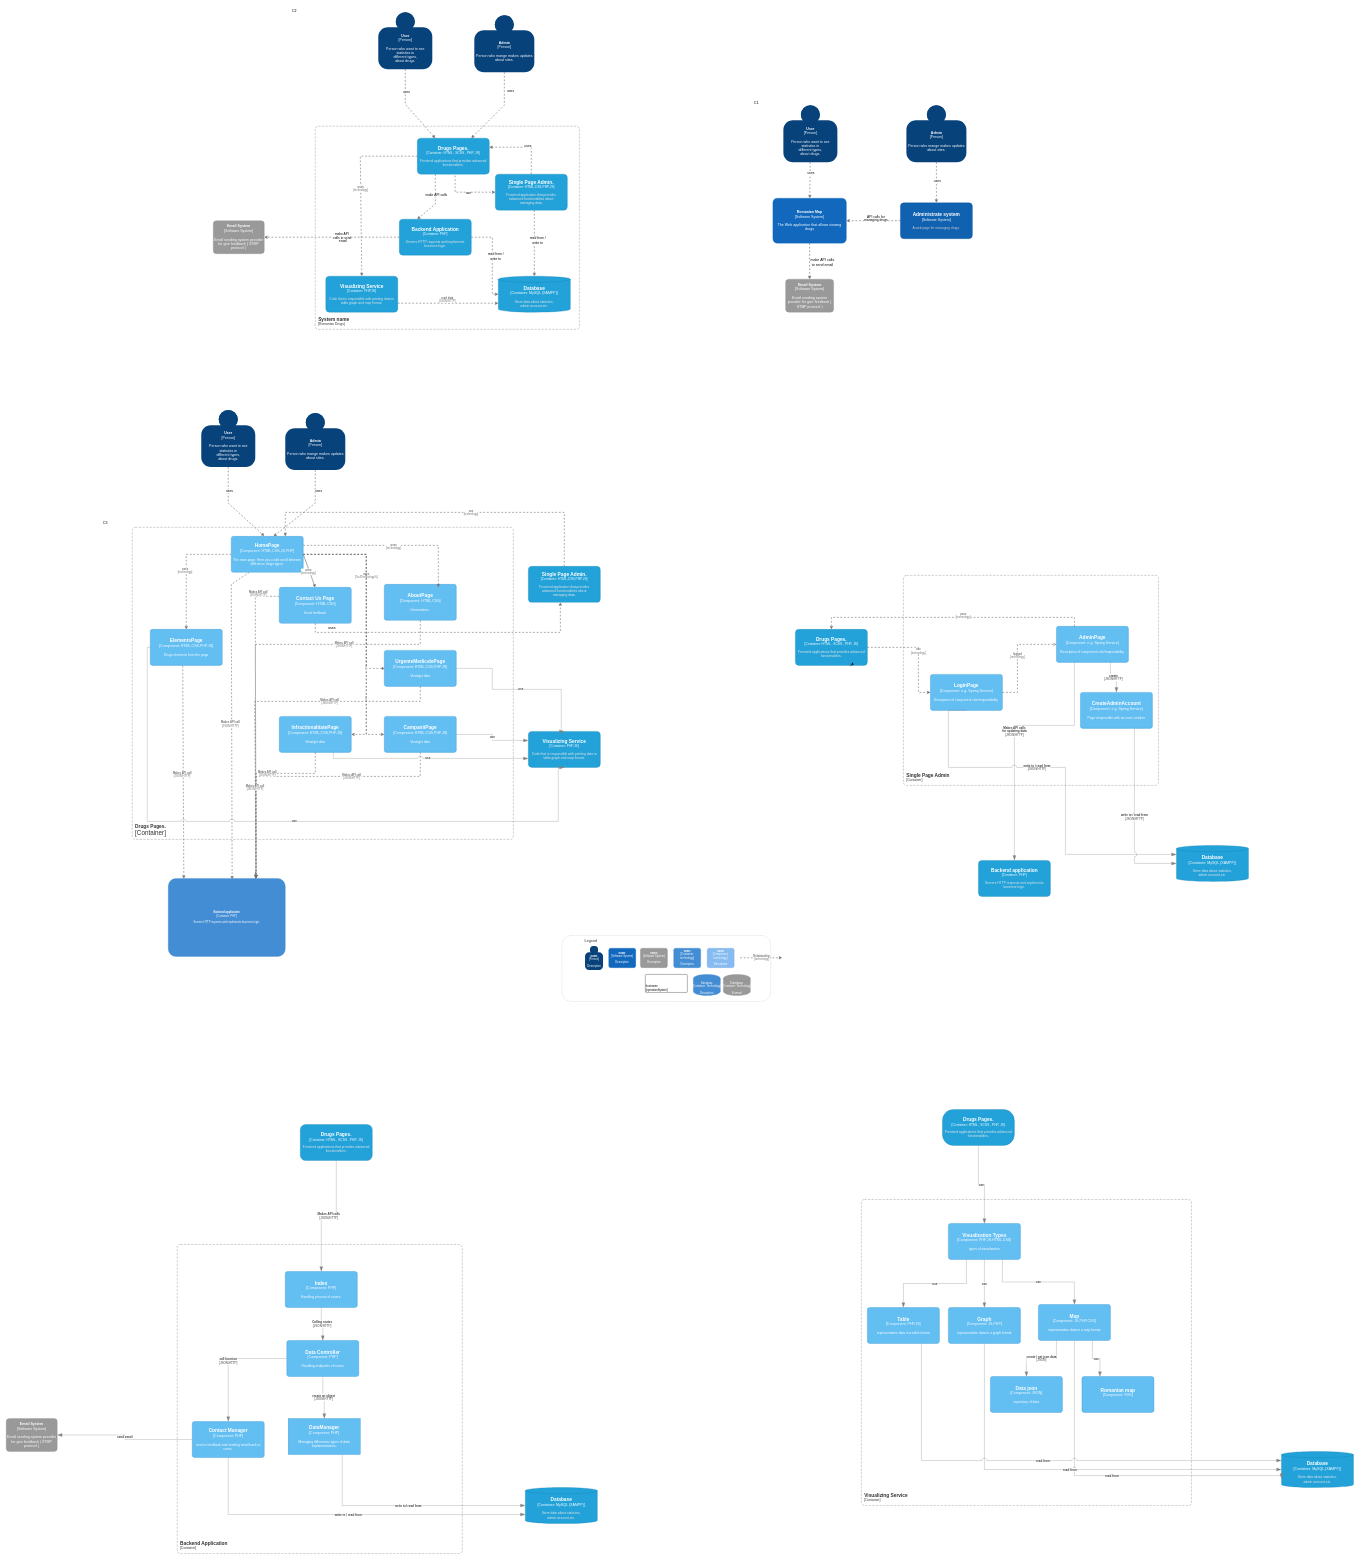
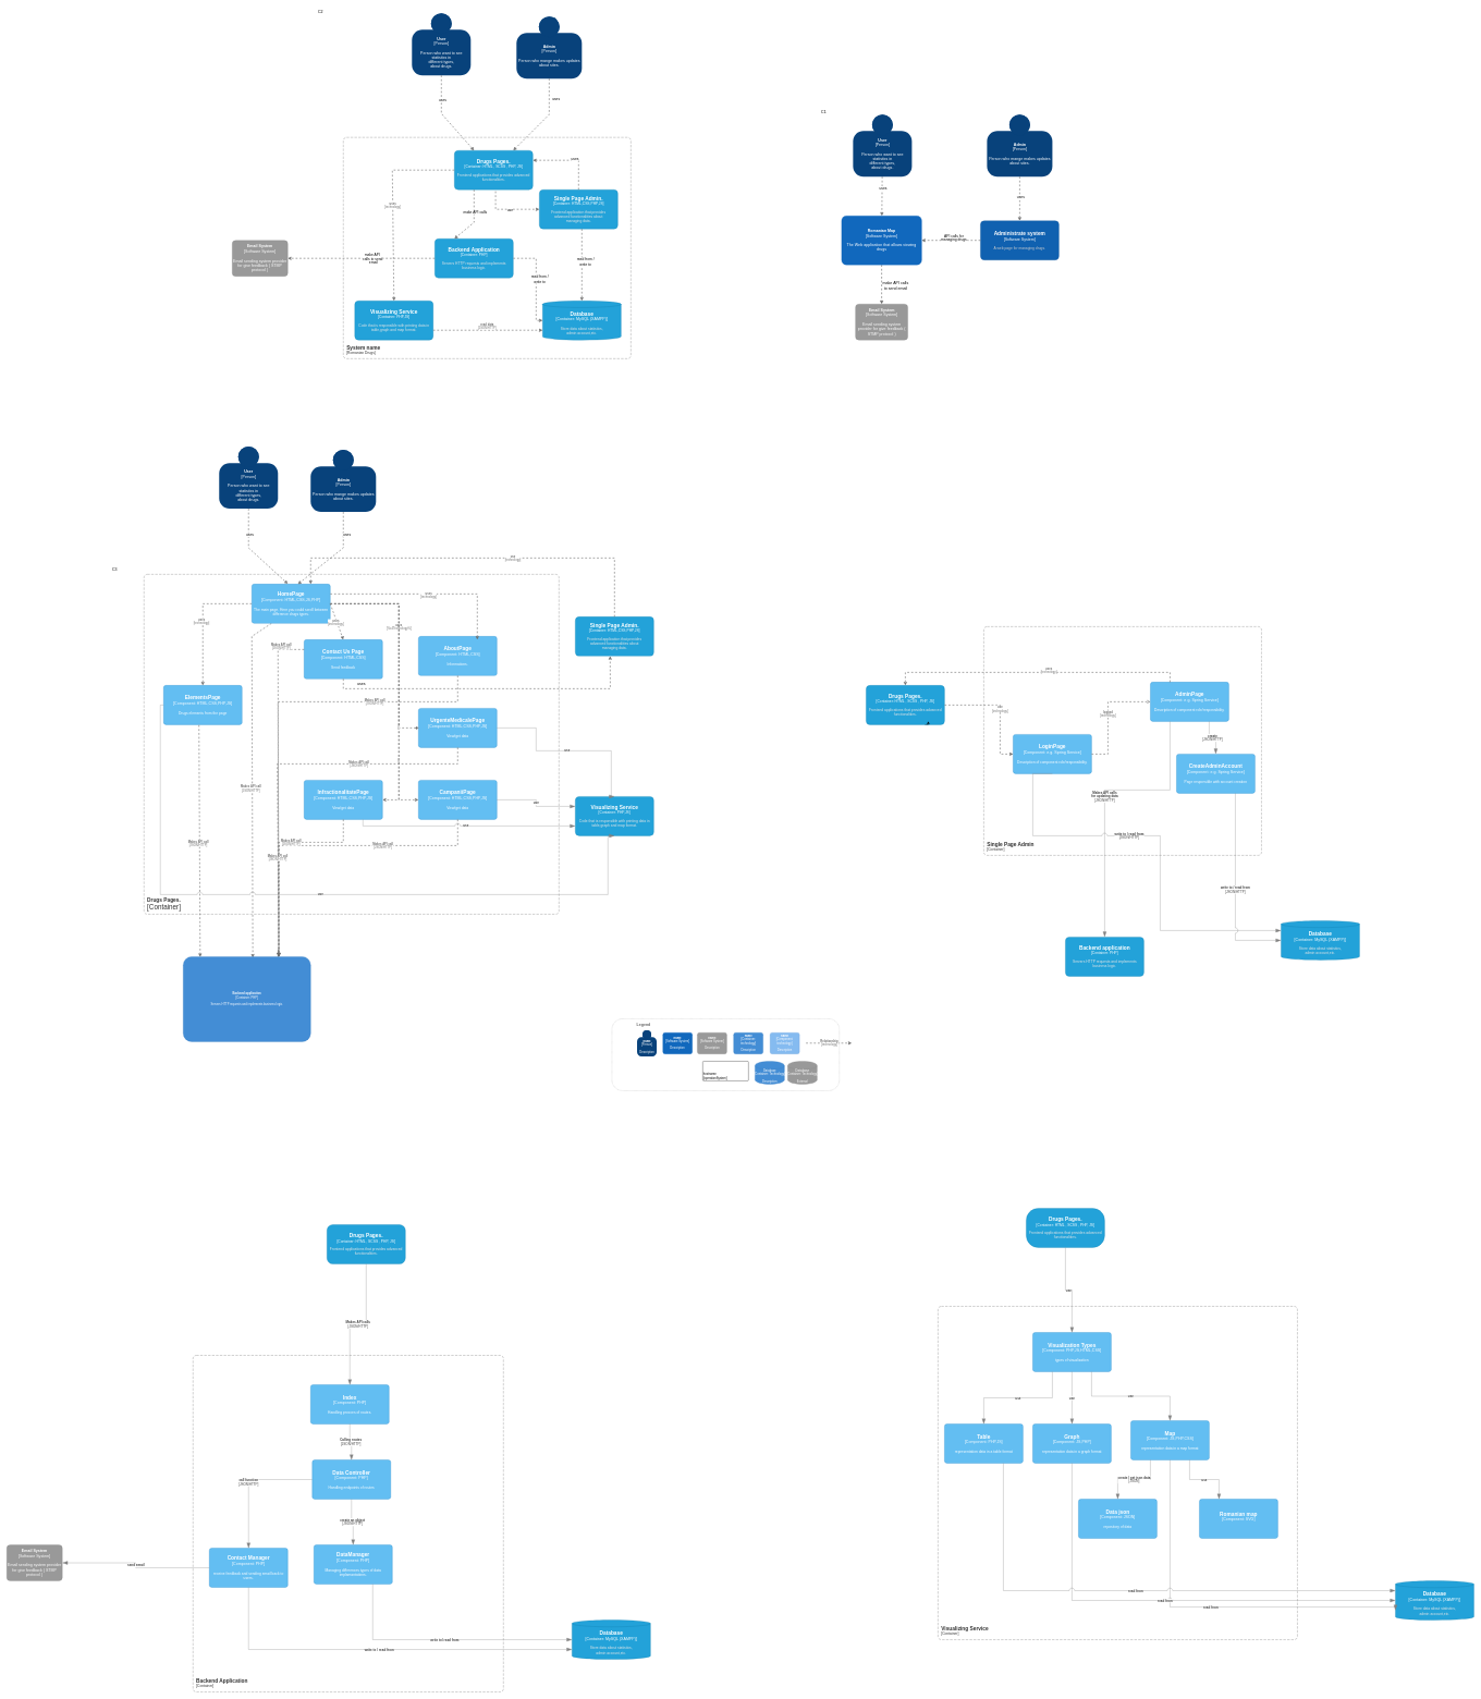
- <mxCell id="63" value="&lt;div style=&quot;text-align: left; font-size: 9px;&quot;&gt;&lt;div style=&quot;text-align: center; font-size: 9px;&quot;&gt;&lt;b style=&quot;font-size: 9px;&quot;&gt;uses&lt;/b&gt;&lt;/div&gt;&lt;div style=&quot;text-align: center; font-size: 9px;&quot;&gt;[technology]&lt;/div&gt;&lt;/div&gt;" style="edgeStyle=none;rounded=0;html=1;jettySize=auto;orthogonalLoop=1;strokeColor=#707070;strokeWidth=2;fontColor=#707070;jumpStyle=none;dashed=0;metaEdit=1;metaData={&quot;c4Type&quot;:{&quot;editable&quot;:false}};fontSize=9;entryX=0.5;entryY=0;entryDx=0;entryDy=0;entryPerimeter=0;exitX=1;exitY=0.5;exitDx=0;exitDy=0;exitPerimeter=0;" edge="1" parent="1" source="61" target="57"><mxGeometry x="0.024" y="-4" width="160" relative="1" as="geometry"><mxPoint x="1020" y="1827" as="sourcePoint" /><mxPoint x="1460" y="1967" as="targetPoint" /><mxPoint as="offset" /><Array as="points" /></mxGeometry></mxCell>
+ <mxCell id="63" value="&lt;div style=&quot;text-align: left; font-size: 9px;&quot;&gt;&lt;div style=&quot;text-align: center; font-size: 9px;&quot;&gt;&lt;b style=&quot;font-size: 9px;&quot;&gt;uses&lt;/b&gt;&lt;/div&gt;&lt;div style=&quot;text-align: center; font-size: 9px;&quot;&gt;[technology]&lt;/div&gt;&lt;/div&gt;" style="edgeStyle=none;rounded=0;html=1;jettySize=auto;orthogonalLoop=1;strokeColor=#707070;strokeWidth=2;fontColor=#707070;jumpStyle=none;dashed=1;metaEdit=1;metaData={&quot;c4Type&quot;:{&quot;editable&quot;:false}};fontSize=9;entryX=0.5;entryY=0;entryDx=0;entryDy=0;entryPerimeter=0;exitX=1;exitY=0.5;exitDx=0;exitDy=0;exitPerimeter=0;" edge="1" parent="1" source="61" target="57"><mxGeometry x="0.024" y="-4" width="160" relative="1" as="geometry"><mxPoint x="1020" y="1827" as="sourcePoint" /><mxPoint x="1460" y="1967" as="targetPoint" /><mxPoint as="offset" /><Array as="points" /></mxGeometry></mxCell>
- <mxCell id="132" value="&lt;font style=&quot;font-size: 16px&quot;&gt;&lt;b&gt;Romanian map&lt;/b&gt;&lt;/font&gt;&lt;div&gt;[Component: SVG]&lt;/div&gt;&lt;br&gt;&lt;div&gt;&lt;font style=&quot;font-size: 11px&quot;&gt;&lt;/font&gt;&lt;/div&gt;" style="rounded=1;whiteSpace=wrap;html=1;labelBackgroundColor=none;fillColor=#63BEF2;fontColor=#ffffff;align=center;arcSize=6;strokeColor=#2086C9;metaEdit=1;resizable=0;points=[[0.25,0,0],[0.5,0,0],[0.75,0,0],[1,0.25,0],[1,0.5,0],[1,0.75,0],[0.75,1,0],[0.5,1,0],[0.25,1,0],[0,0.75,0],[0,0.5,0],[0,0.25,0]];" vertex="1" parent="1"><mxGeometry x="3605" y="4587" width="240" height="120" as="geometry" /></mxCell>
+ <mxCell id="132" value="&lt;font style=&quot;font-size: 16px&quot;&gt;&lt;b&gt;Romanian map&lt;/b&gt;&lt;/font&gt;&lt;div&gt;[Component: SVG]&lt;/div&gt;&lt;br&gt;&lt;div&gt;&lt;font style=&quot;font-size: 11px&quot;&gt;&lt;/font&gt;&lt;/div&gt;" style="rounded=1;whiteSpace=wrap;html=1;labelBackgroundColor=none;fillColor=#63BEF2;fontColor=#ffffff;align=center;arcSize=6;strokeColor=#2086C9;metaEdit=1;resizable=0;points=[[0.25,0,0],[0.5,0,0],[0.75,0,0],[1,0.25,0],[1,0.5,0],[1,0.75,0],[0.75,1,0],[0.5,1,0],[0.25,1,0],[0,0.75,0],[0,0.5,0],[0,0.25,0]];" vertex="1" parent="1"><mxGeometry x="3670" y="4587" width="240" height="120" as="geometry" /></mxCell>
- <mxCell id="118" value="&lt;font style=&quot;font-size: 16px&quot;&gt;&lt;b&gt;DataManager&lt;/b&gt;&lt;/font&gt;&lt;div&gt;[Component: PHP]&lt;/div&gt;&lt;br&gt;&lt;div&gt;&lt;font style=&quot;font-size: 11px&quot;&gt;Managing differences types of data implamantations.&lt;/font&gt;&lt;/div&gt;" style="whiteSpace=wrap;html=1;labelBackgroundColor=none;fillColor=#63BEF2;fontColor=#ffffff;align=center;arcSize=6;strokeColor=#2086C9;metaEdit=1;resizable=0;points=[[0.25,0,0],[0.5,0,0],[0.75,0,0],[1,0.25,0],[1,0.5,0],[1,0.75,0],[0.75,1,0],[0.5,1,0],[0.25,1,0],[0,0.75,0],[0,0.5,0],[0,0.25,0]];rounded=0;" vertex="1" parent="1"><mxGeometry x="960" y="4727" width="240" height="120" as="geometry" /></mxCell>
+ <mxCell id="118" value="&lt;font style=&quot;font-size: 16px&quot;&gt;&lt;b&gt;DataManager&lt;/b&gt;&lt;/font&gt;&lt;div&gt;[Component: PHP]&lt;/div&gt;&lt;br&gt;&lt;div&gt;&lt;font style=&quot;font-size: 11px&quot;&gt;Managing differences types of data implamantations.&lt;/font&gt;&lt;/div&gt;" style="rounded=1;whiteSpace=wrap;html=1;labelBackgroundColor=none;fillColor=#63BEF2;fontColor=#ffffff;align=center;arcSize=6;strokeColor=#2086C9;metaEdit=1;resizable=0;points=[[0.25,0,0],[0.5,0,0],[0.75,0,0],[1,0.25,0],[1,0.5,0],[1,0.75,0],[0.75,1,0],[0.5,1,0],[0.25,1,0],[0,0.75,0],[0,0.5,0],[0,0.25,0]];" vertex="1" parent="1"><mxGeometry x="960" y="4727" width="240" height="120" as="geometry" /></mxCell>
